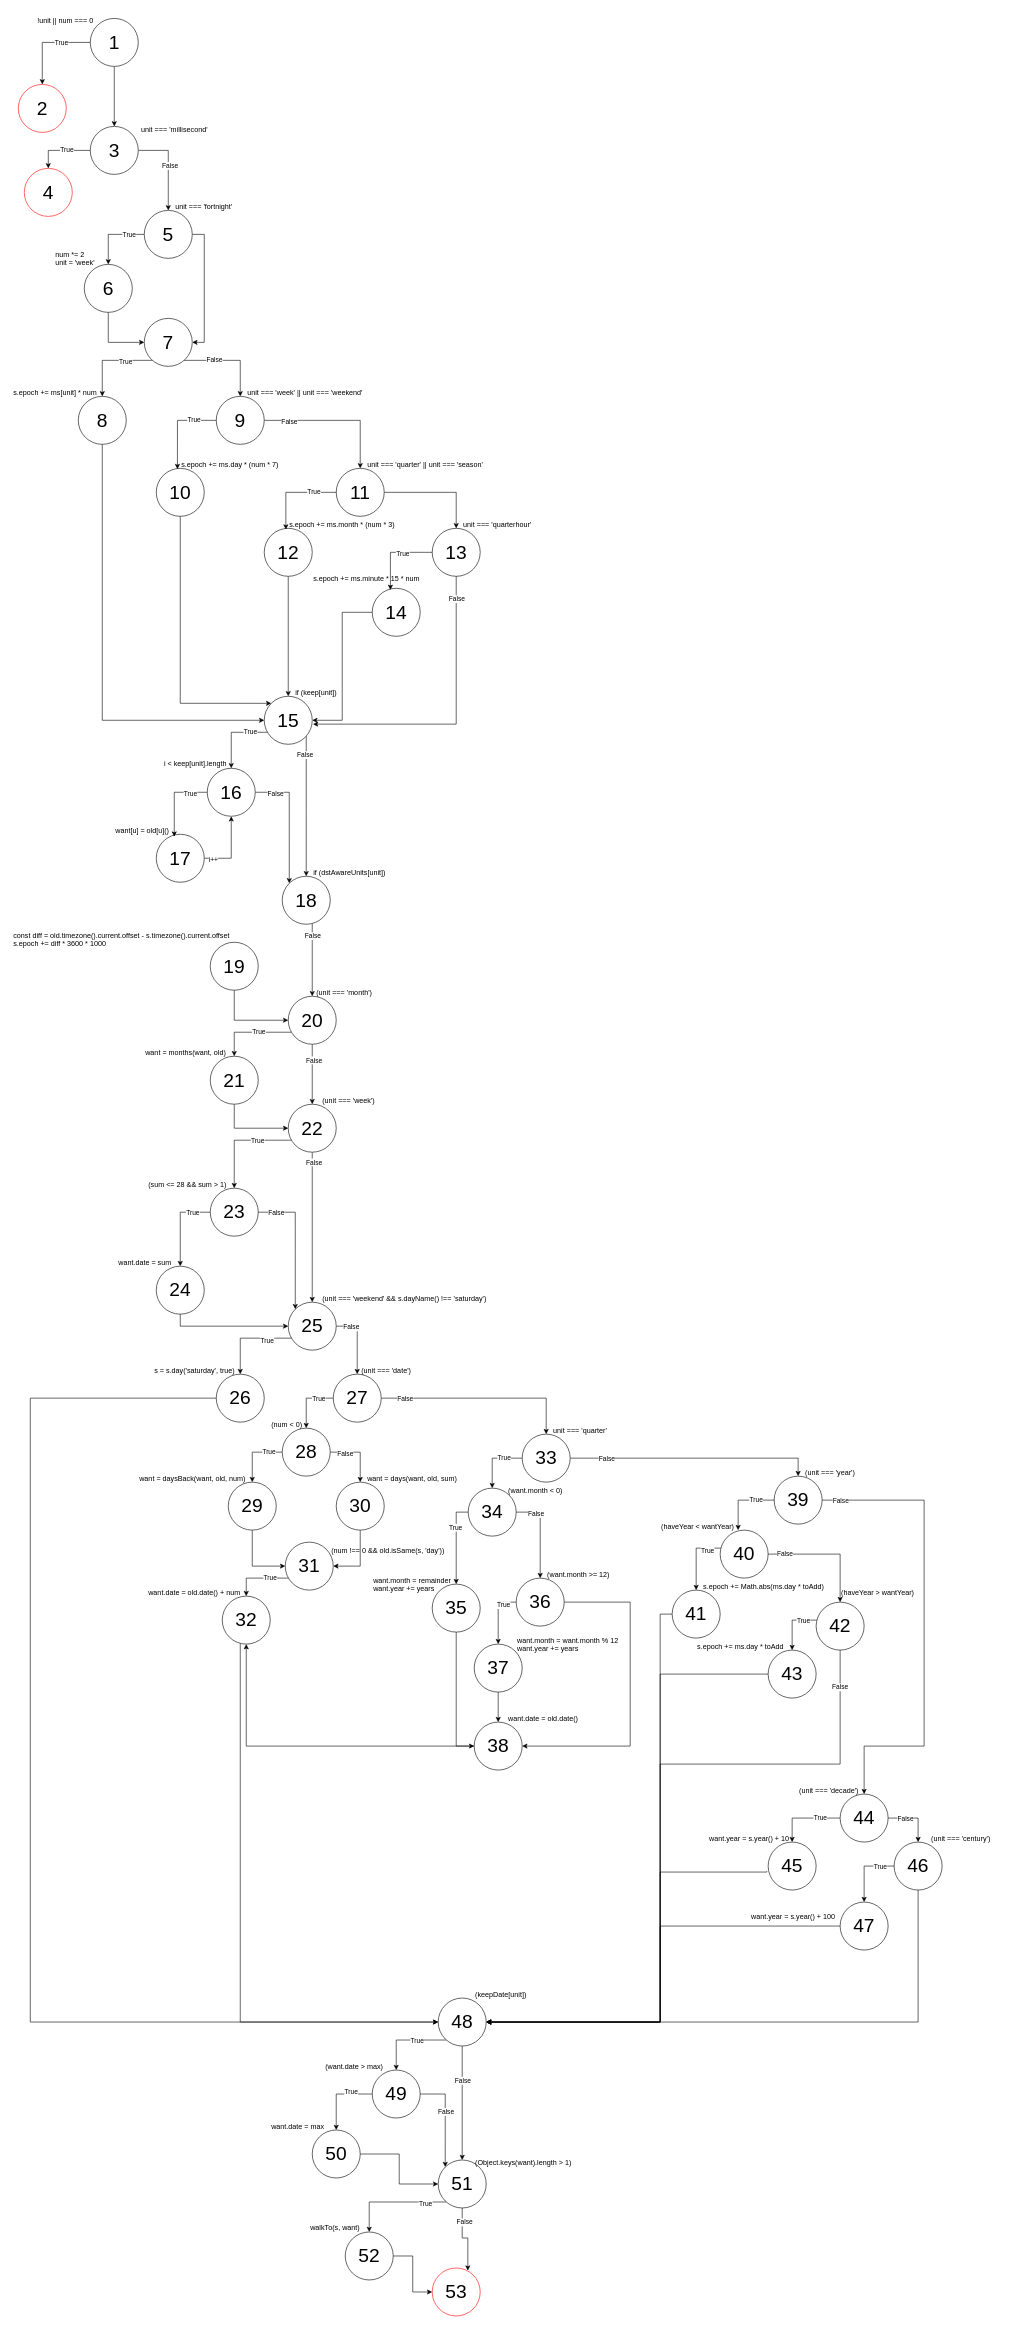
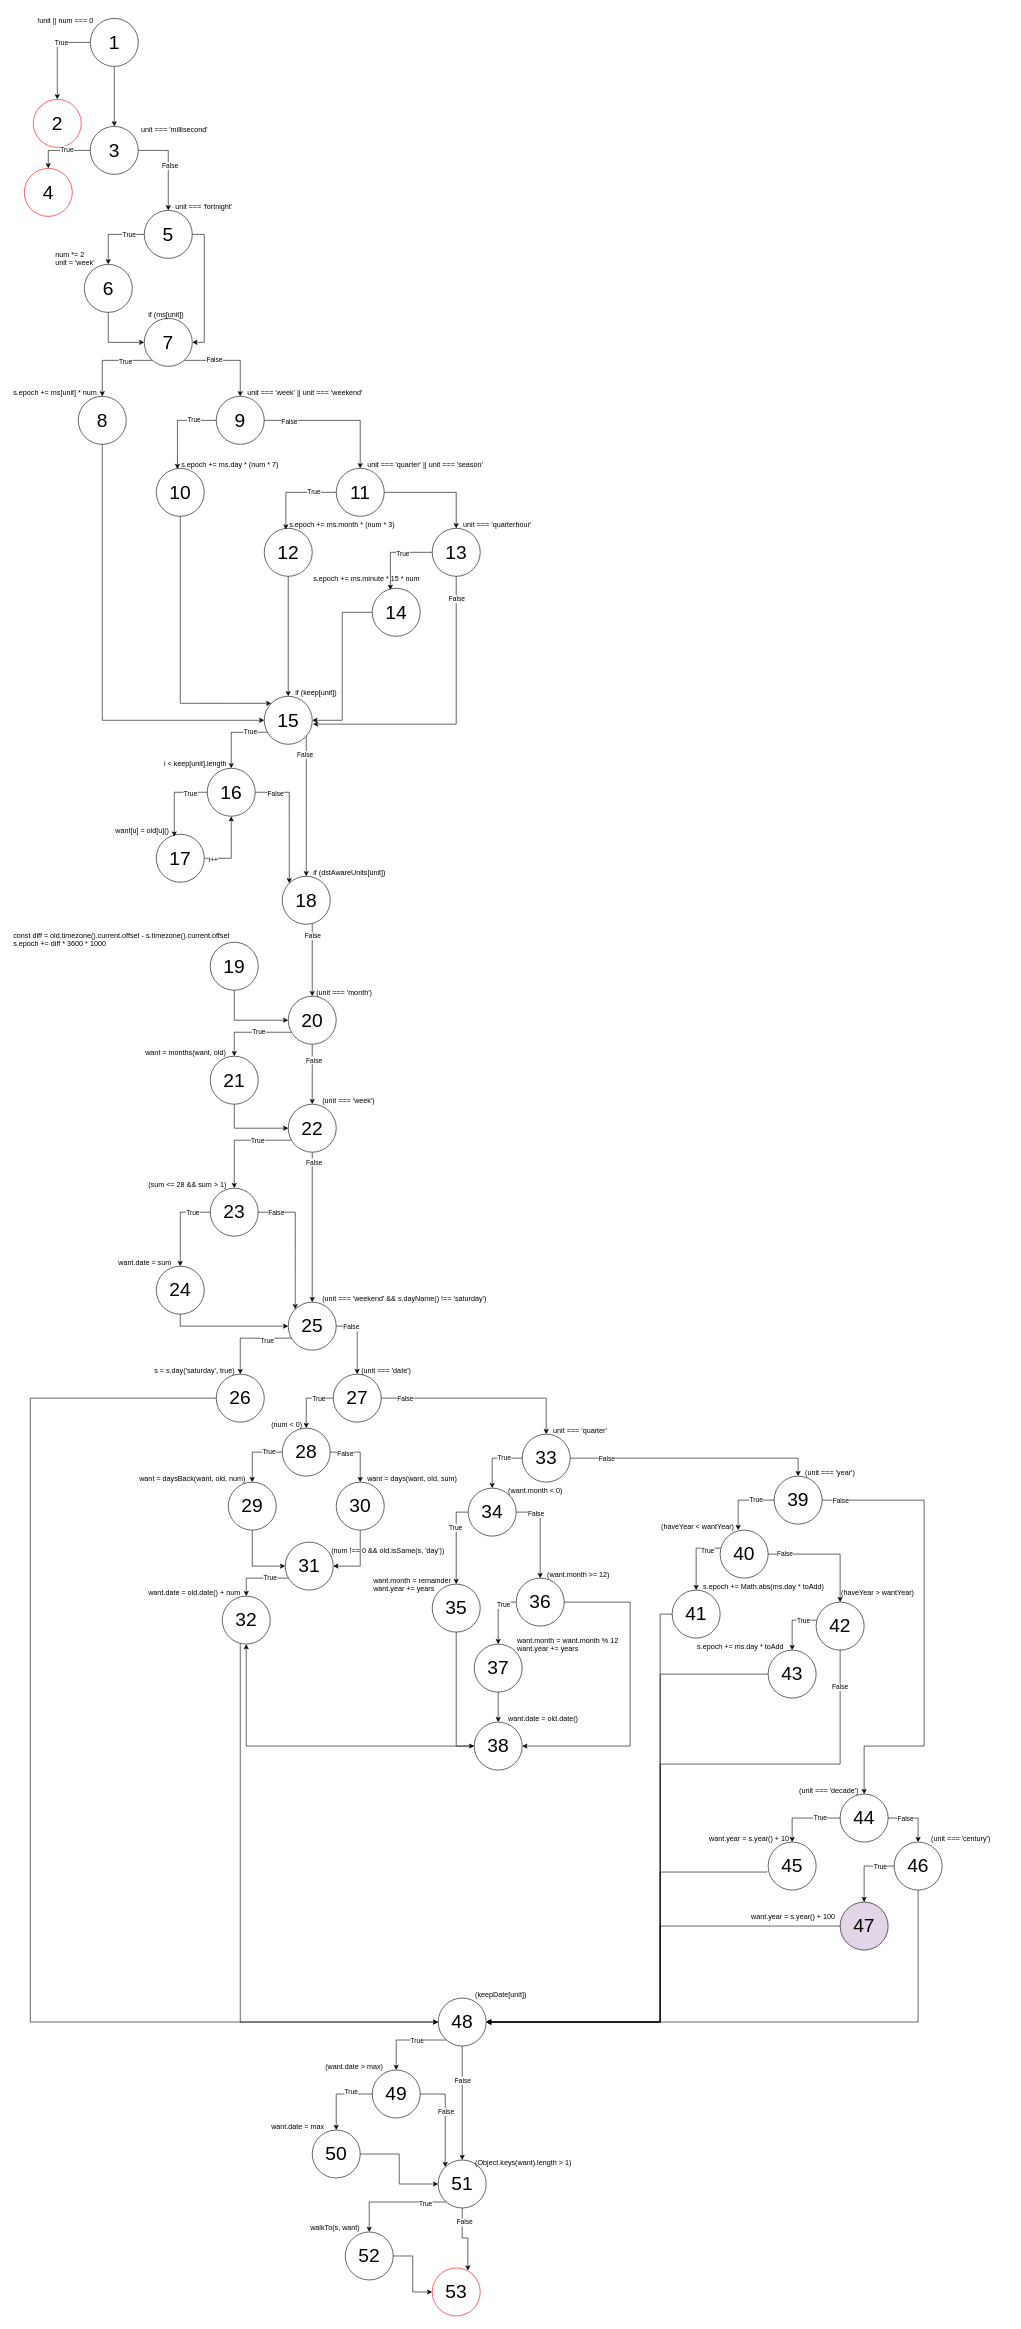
- <mxCell id="7" value="2" style="ellipse;whiteSpace=wrap;html=1;aspect=fixed;fontSize=32;strokeColor=#FF0000;" vertex="1" parent="1"><mxGeometry x="30" y="140" width="80" height="80" as="geometry" /></mxCell>
+ <mxCell id="7" value="2" style="ellipse;whiteSpace=wrap;html=1;aspect=fixed;fontSize=32;strokeColor=#FF0000;" vertex="1" parent="1"><mxGeometry x="55" y="165" width="80" height="80" as="geometry" /></mxCell>
+ <mxCell id="28" value="if (ms[unit])" style="text;whiteSpace=wrap;" vertex="1" parent="1"><mxGeometry x="245" y="510" width="70" height="20" as="geometry" /></mxCell>
- <mxCell id="203" value="47" style="ellipse;whiteSpace=wrap;html=1;aspect=fixed;fontSize=32;" vertex="1" parent="1"><mxGeometry x="1400" y="3170" width="80" height="80" as="geometry" /></mxCell>
+ <mxCell id="203" value="47" style="ellipse;whiteSpace=wrap;html=1;aspect=fixed;fontSize=32;fillColor=#e1d5e7;" vertex="1" parent="1"><mxGeometry x="1400" y="3170" width="80" height="80" as="geometry" /></mxCell>
